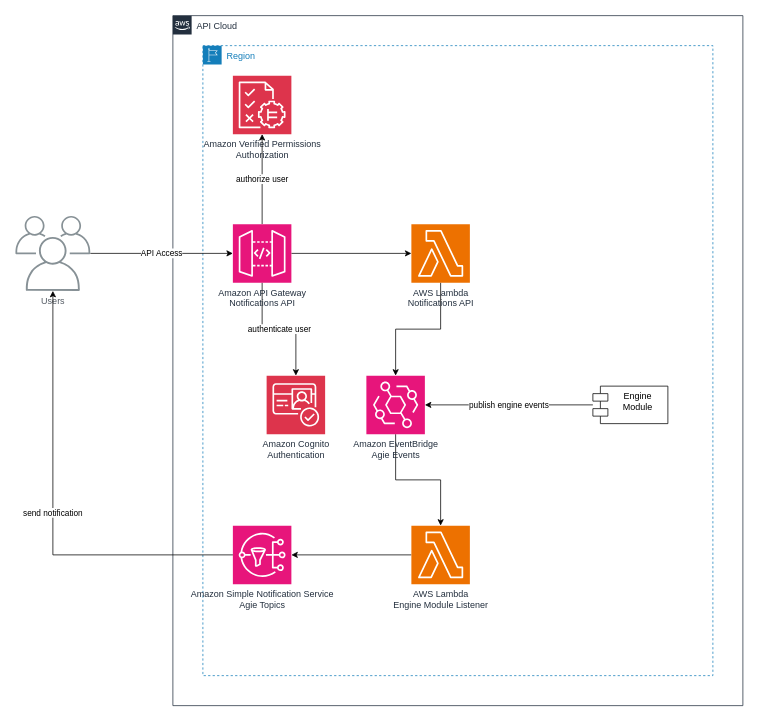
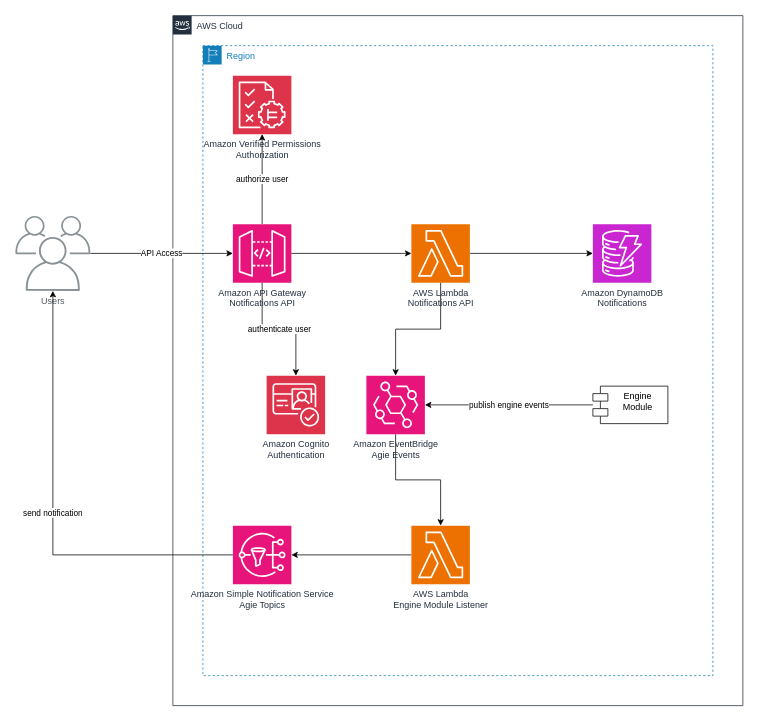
- <mxCell id="2" value="API Cloud" style="points=[[0,0],[0.25,0],[0.5,0],[0.75,0],[1,0],[1,0.25],[1,0.5],[1,0.75],[1,1],[0.75,1],[0.5,1],[0.25,1],[0,1],[0,0.75],[0,0.5],[0,0.25]];outlineConnect=0;gradientColor=none;html=1;whiteSpace=wrap;fontSize=12;fontStyle=0;container=1;pointerEvents=0;collapsible=0;recursiveResize=0;shape=mxgraph.aws4.group;grIcon=mxgraph.aws4.group_aws_cloud_alt;strokeColor=#232F3E;fillColor=none;verticalAlign=top;align=left;spacingLeft=30;fontColor=#232F3E;dashed=0;" vertex="1" parent="1"><mxGeometry x="230" y="20" width="760" height="920" as="geometry" /></mxCell>
+ <mxCell id="2" value="AWS Cloud" style="points=[[0,0],[0.25,0],[0.5,0],[0.75,0],[1,0],[1,0.25],[1,0.5],[1,0.75],[1,1],[0.75,1],[0.5,1],[0.25,1],[0,1],[0,0.75],[0,0.5],[0,0.25]];outlineConnect=0;gradientColor=none;html=1;whiteSpace=wrap;fontSize=12;fontStyle=0;container=1;pointerEvents=0;collapsible=0;recursiveResize=0;shape=mxgraph.aws4.group;grIcon=mxgraph.aws4.group_aws_cloud_alt;strokeColor=#232F3E;fillColor=none;verticalAlign=top;align=left;spacingLeft=30;fontColor=#232F3E;dashed=0;" vertex="1" parent="1"><mxGeometry x="230" y="20" width="760" height="920" as="geometry" /></mxCell>
+ <mxCell id="10" style="edgeStyle=orthogonalEdgeStyle;rounded=0;orthogonalLoop=1;jettySize=auto;html=1;" edge="1" parent="3" source="12" target="13"><mxGeometry relative="1" as="geometry" /></mxCell>
+ <mxCell id="13" value="Amazon DynamoDB&lt;br&gt;Notifications" style="sketch=0;points=[[0,0,0],[0.25,0,0],[0.5,0,0],[0.75,0,0],[1,0,0],[0,1,0],[0.25,1,0],[0.5,1,0],[0.75,1,0],[1,1,0],[0,0.25,0],[0,0.5,0],[0,0.75,0],[1,0.25,0],[1,0.5,0],[1,0.75,0]];outlineConnect=0;fontColor=#232F3E;fillColor=#C925D1;strokeColor=#ffffff;dashed=0;verticalLabelPosition=bottom;verticalAlign=top;align=center;html=1;fontSize=12;fontStyle=0;aspect=fixed;shape=mxgraph.aws4.resourceIcon;resIcon=mxgraph.aws4.dynamodb;" vertex="1" parent="3"><mxGeometry x="520" y="238" width="78" height="78" as="geometry" /></mxCell>
